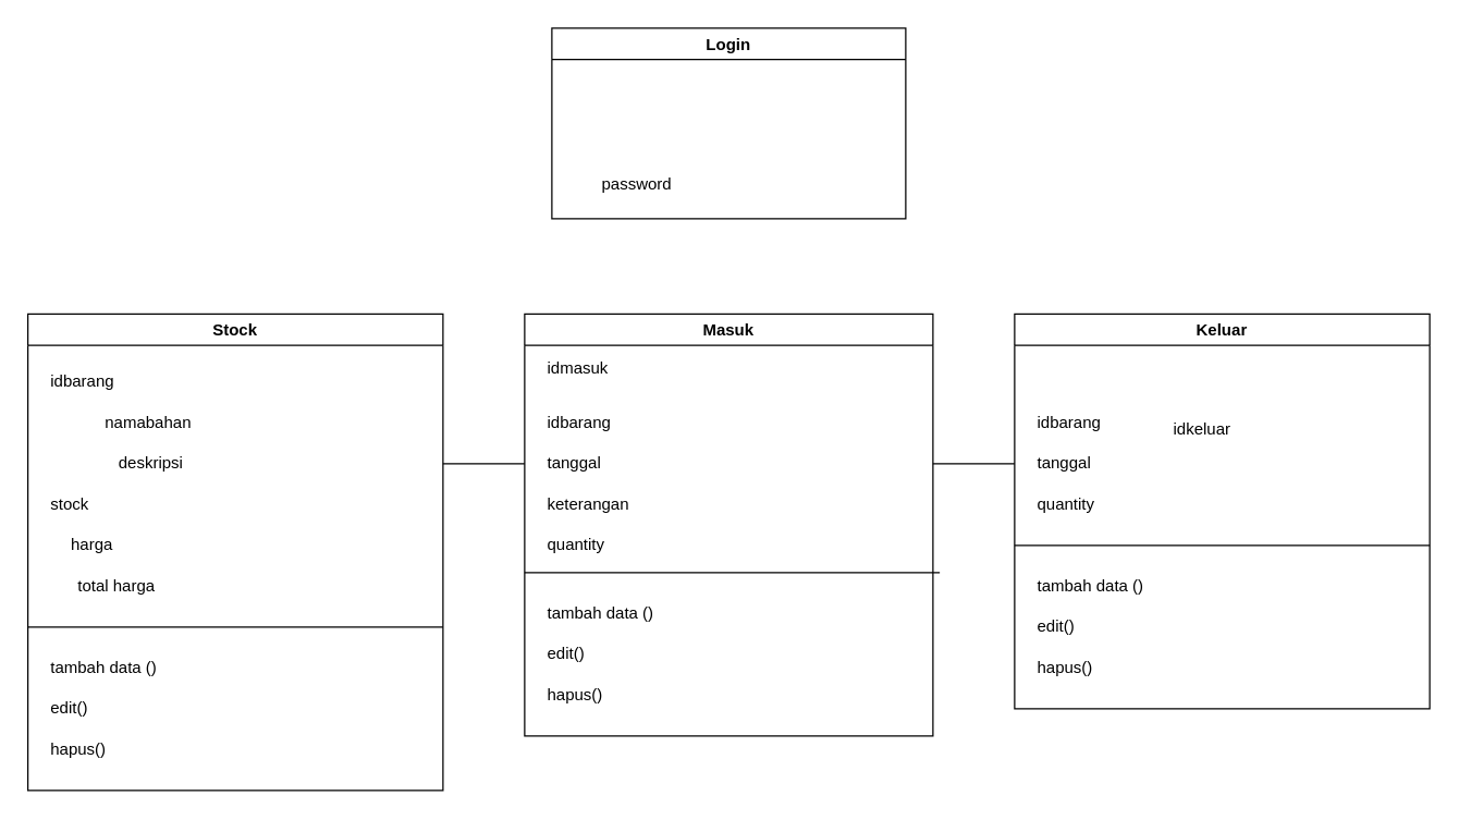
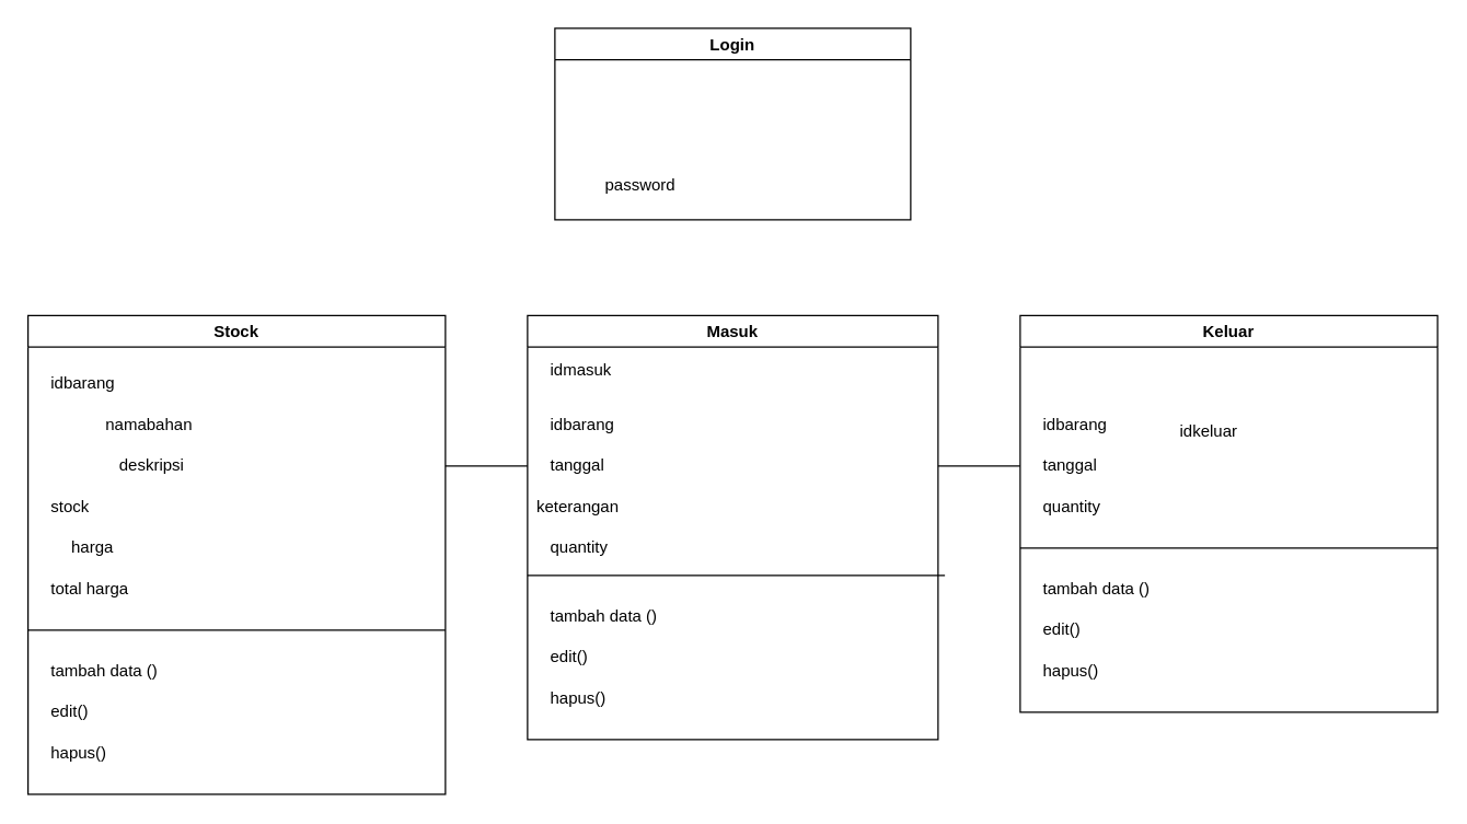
- <mxCell id="19" value="keterangan" style="text;html=1;align=left;verticalAlign=middle;resizable=0;points=[];autosize=1;strokeColor=none;fillColor=none;" vertex="1" parent="15"><mxGeometry x="15" y="130" width="80" height="20" as="geometry" /></mxCell>
+ <mxCell id="19" value="keterangan" style="text;html=1;align=left;verticalAlign=middle;resizable=0;points=[];autosize=1;strokeColor=none;fillColor=none;" vertex="1" parent="15"><mxGeometry x="5" y="130" width="80" height="20" as="geometry" /></mxCell>
- <mxCell id="10" value="total harga" style="text;html=1;align=left;verticalAlign=middle;resizable=0;points=[];autosize=1;strokeColor=none;fillColor=none;" vertex="1" parent="4"><mxGeometry x="35" y="190" width="70" height="20" as="geometry" /></mxCell>
+ <mxCell id="10" value="total harga" style="text;html=1;align=left;verticalAlign=middle;resizable=0;points=[];autosize=1;strokeColor=none;fillColor=none;" vertex="1" parent="4"><mxGeometry x="15" y="190" width="70" height="20" as="geometry" /></mxCell>
